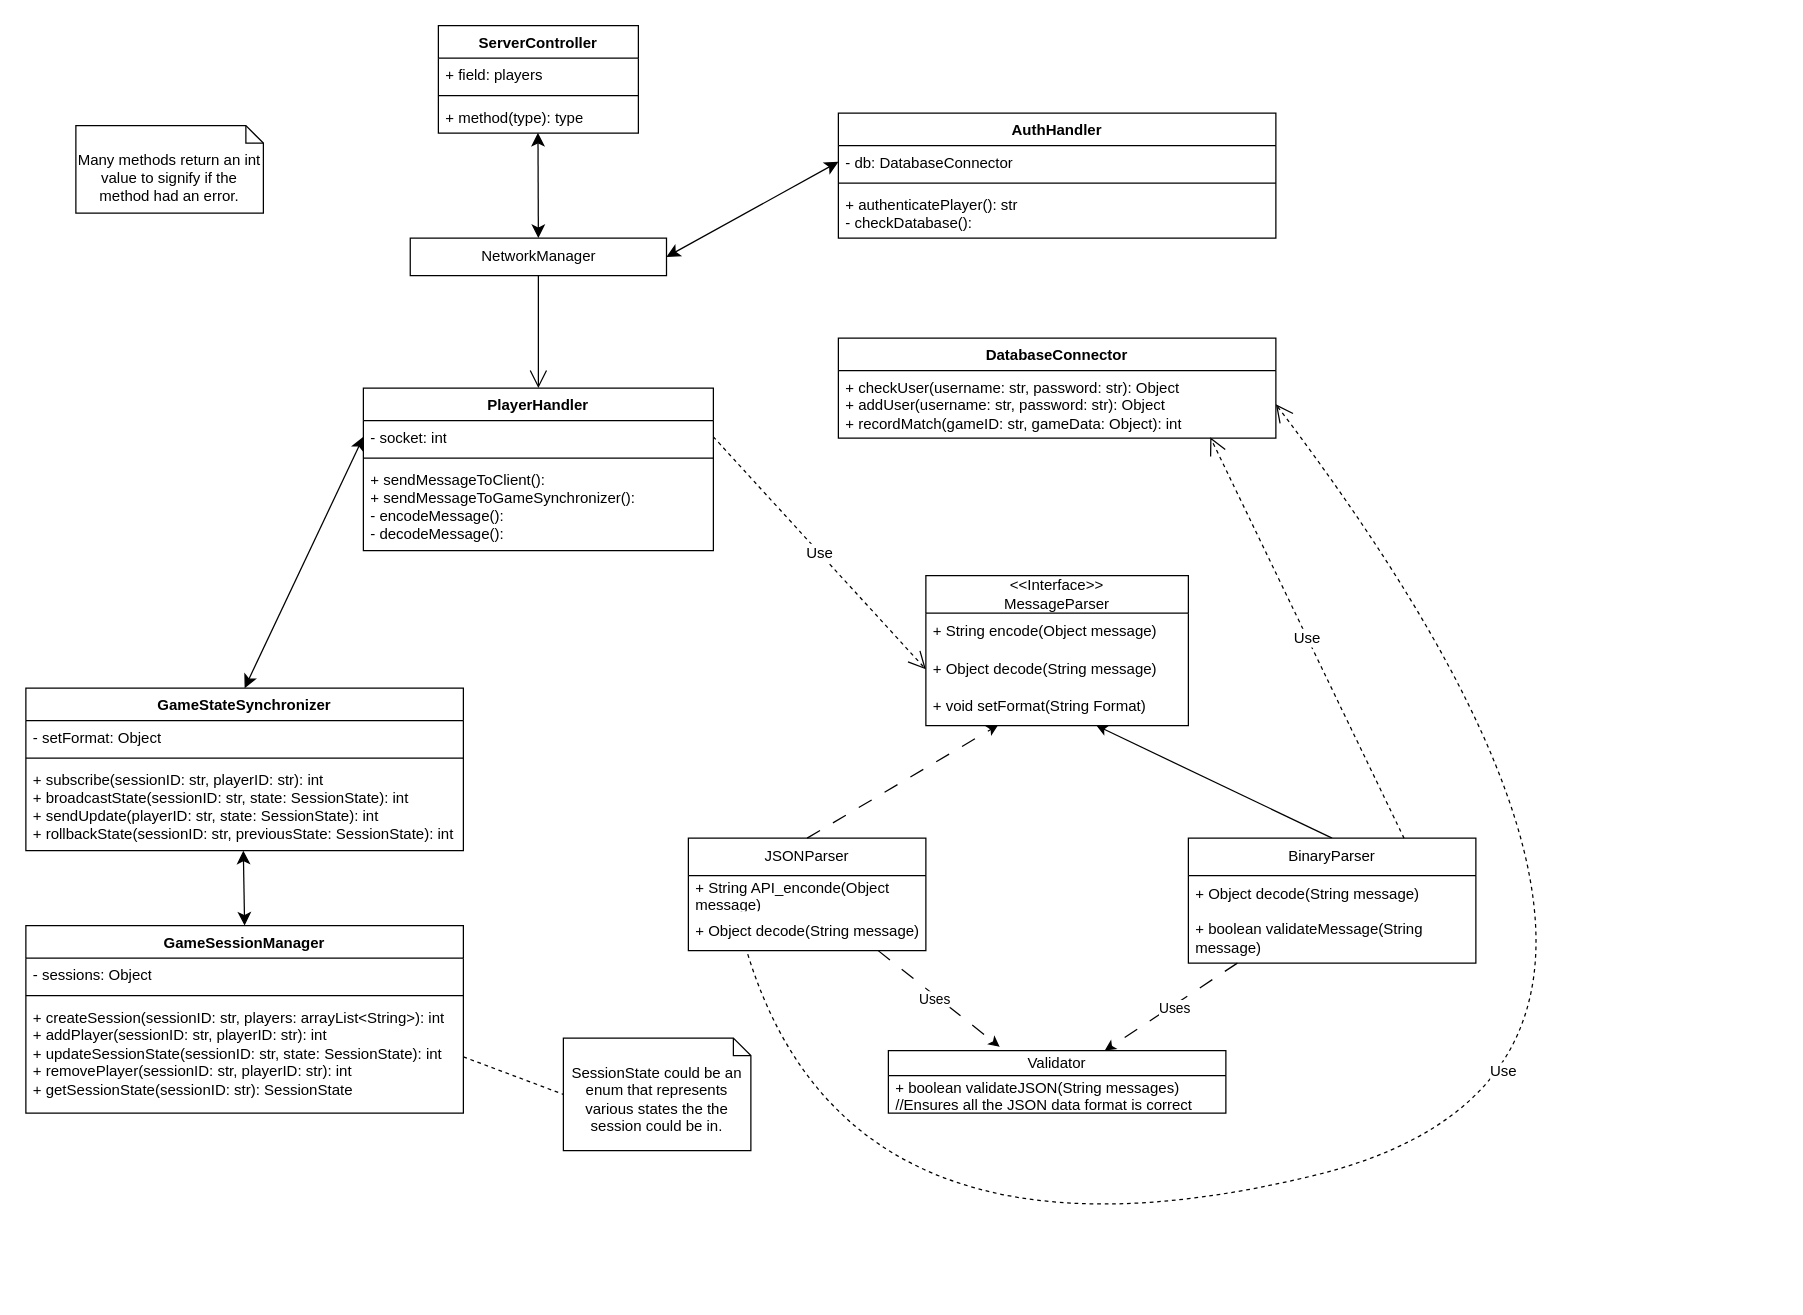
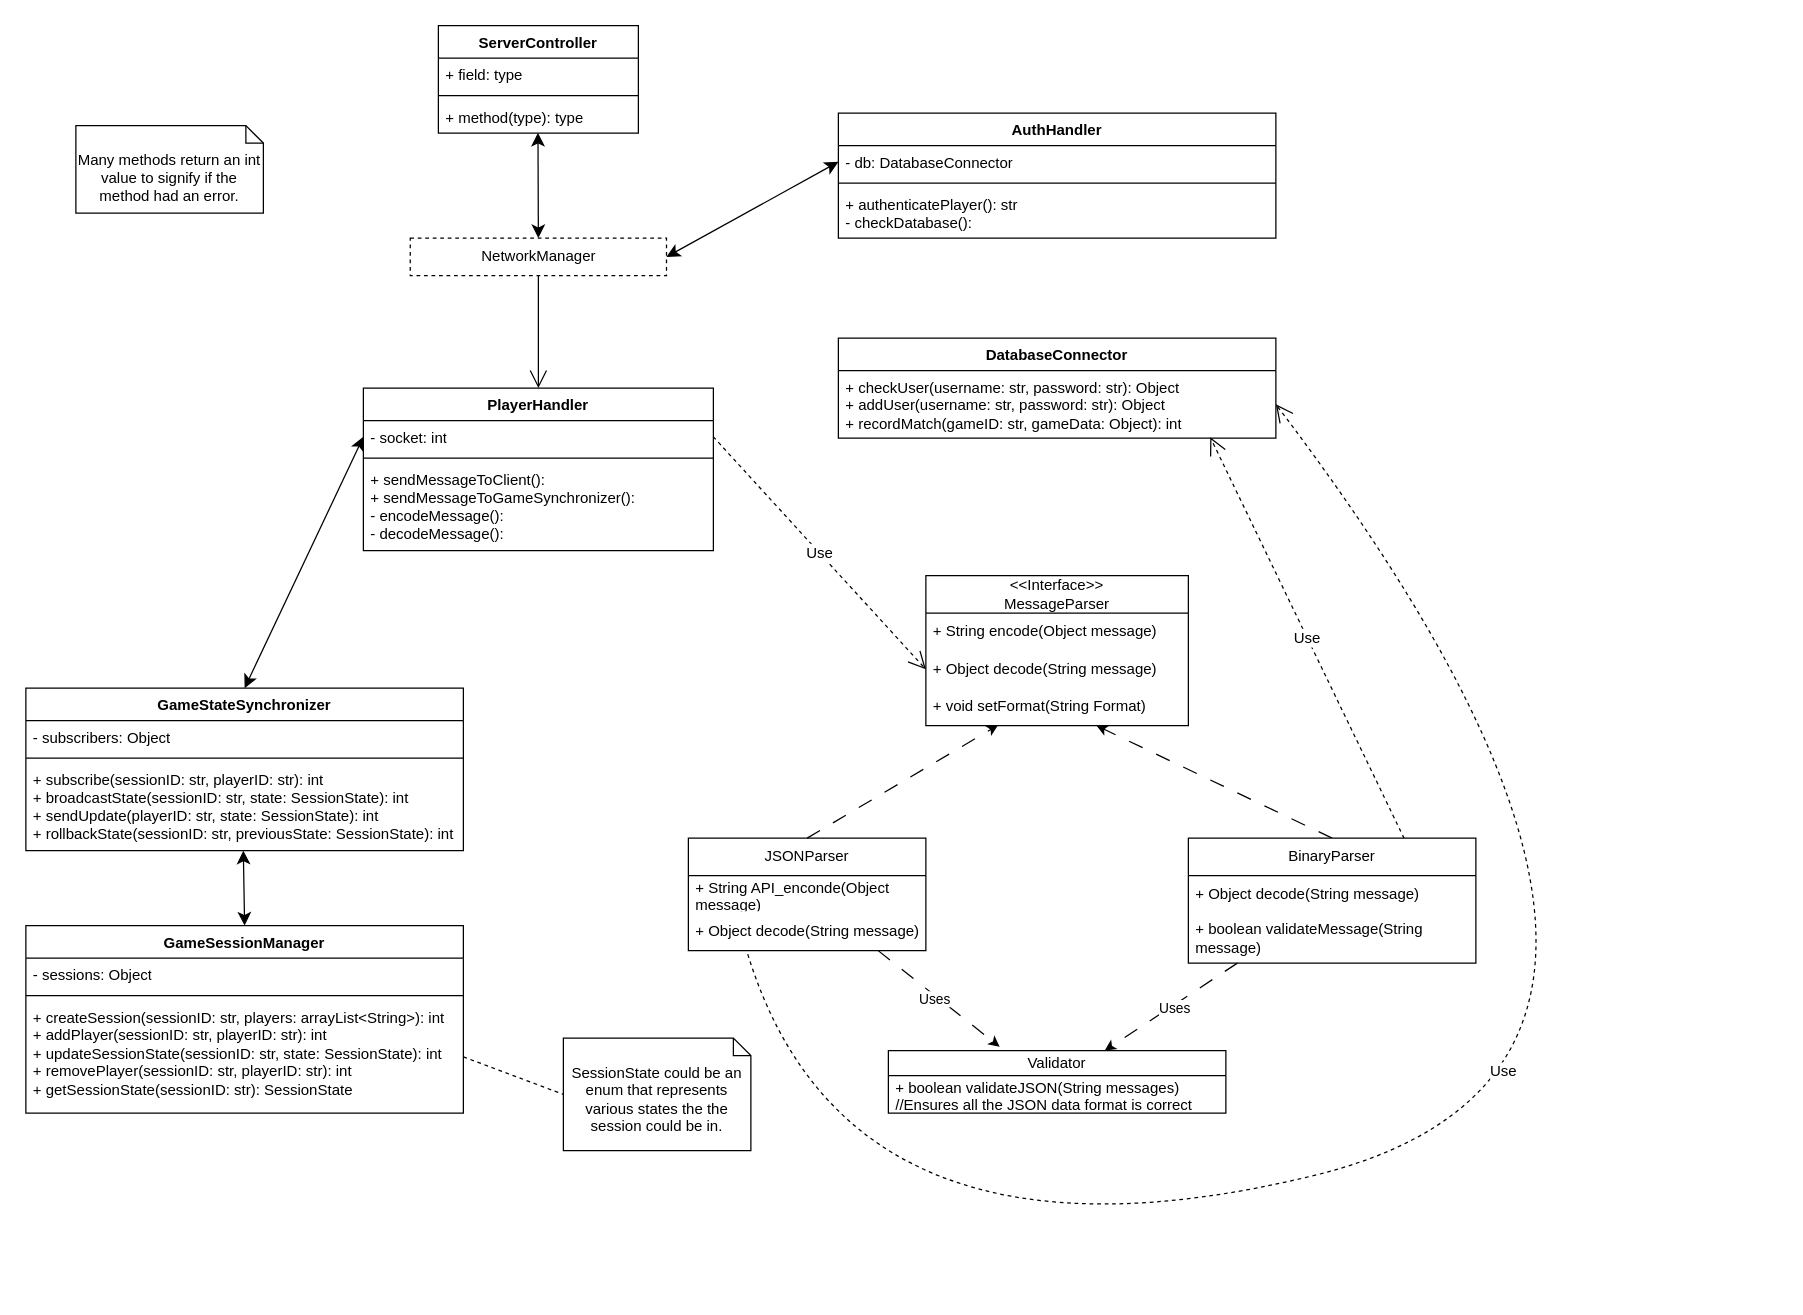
- <mxCell id="51" value="+ field: players" style="text;strokeColor=none;fillColor=none;align=left;verticalAlign=top;spacingLeft=4;spacingRight=4;overflow=hidden;rotatable=0;points=[[0,0.5],[1,0.5]];portConstraint=eastwest;whiteSpace=wrap;html=1;" vertex="1" parent="50"><mxGeometry y="26" width="160" height="26" as="geometry" /></mxCell>
+ <mxCell id="51" value="+ field: type" style="text;strokeColor=none;fillColor=none;align=left;verticalAlign=top;spacingLeft=4;spacingRight=4;overflow=hidden;rotatable=0;points=[[0,0.5],[1,0.5]];portConstraint=eastwest;whiteSpace=wrap;html=1;" vertex="1" parent="50"><mxGeometry y="26" width="160" height="26" as="geometry" /></mxCell>
- <mxCell id="2" value="NetworkManager" style="html=1;whiteSpace=wrap;" parent="1" vertex="1"><mxGeometry x="327.5" y="190" width="205" height="30" as="geometry" /></mxCell>
+ <mxCell id="2" value="NetworkManager" style="html=1;whiteSpace=wrap;dashed=1;" parent="1" vertex="1"><mxGeometry x="327.5" y="190" width="205" height="30" as="geometry" /></mxCell>
- <mxCell id="8" value="- setFormat: Object" style="text;strokeColor=none;fillColor=none;align=left;verticalAlign=top;spacingLeft=4;spacingRight=4;overflow=hidden;rotatable=0;points=[[0,0.5],[1,0.5]];portConstraint=eastwest;whiteSpace=wrap;html=1;" parent="7" vertex="1"><mxGeometry y="26" width="350" height="26" as="geometry" /></mxCell>
+ <mxCell id="8" value="- subscribers: Object" style="text;strokeColor=none;fillColor=none;align=left;verticalAlign=top;spacingLeft=4;spacingRight=4;overflow=hidden;rotatable=0;points=[[0,0.5],[1,0.5]];portConstraint=eastwest;whiteSpace=wrap;html=1;" parent="7" vertex="1"><mxGeometry y="26" width="350" height="26" as="geometry" /></mxCell>
- <mxCell id="27" style="edgeStyle=none;html=1;exitX=0.5;exitY=0;exitDx=0;exitDy=0;dashed=0;dashPattern=12 12;" edge="1" parent="1" source="28" target="23"><mxGeometry relative="1" as="geometry" /></mxCell>
+ <mxCell id="27" style="edgeStyle=none;html=1;exitX=0.5;exitY=0;exitDx=0;exitDy=0;dashed=1;dashPattern=12 12;" edge="1" parent="1" source="28" target="23"><mxGeometry relative="1" as="geometry" /></mxCell>
